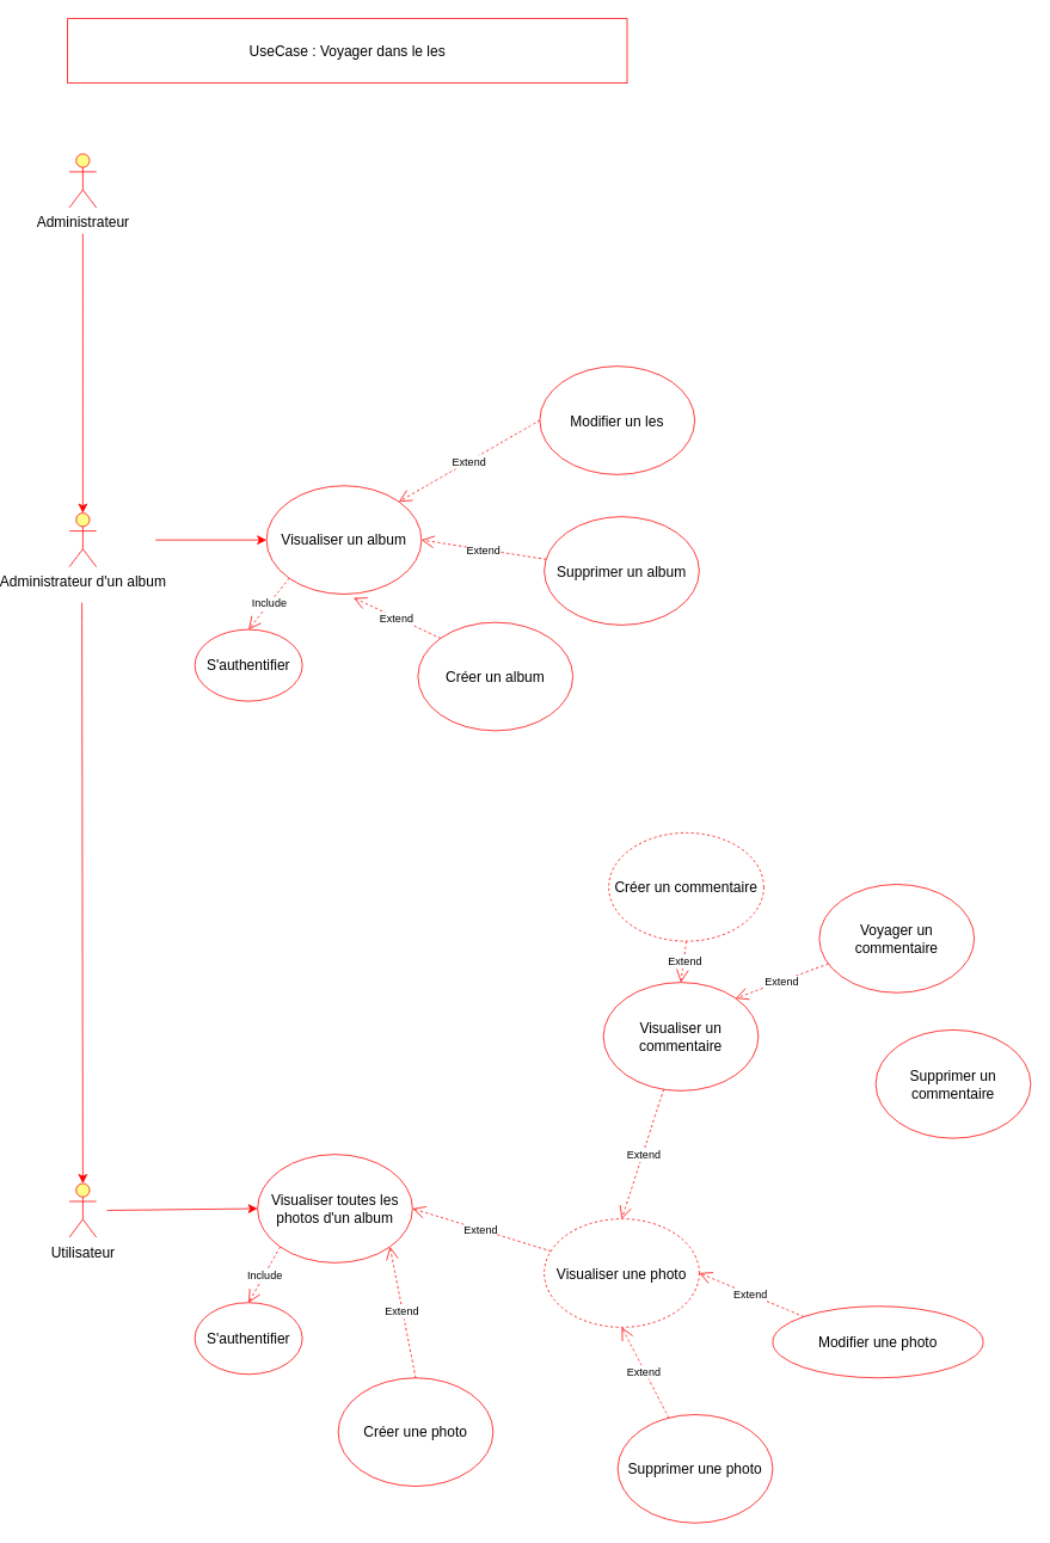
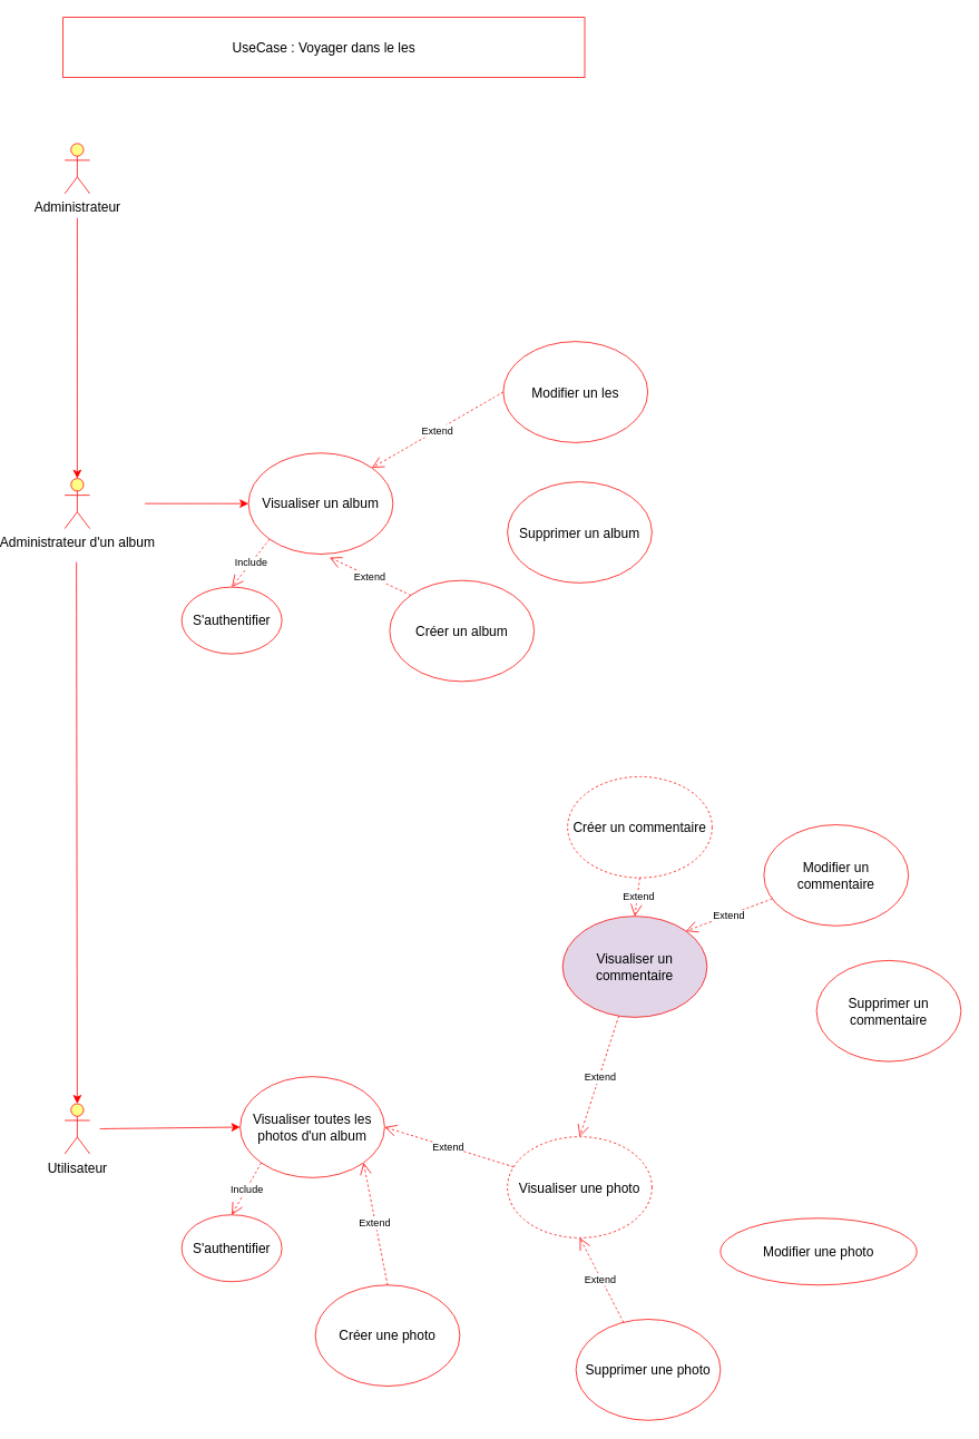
- <mxCell id="28" value="Extend" style="endArrow=open;endSize=12;dashed=1;html=1;rounded=0;fontSize=12;curved=1;entryX=1;entryY=0.5;entryDx=0;entryDy=0;strokeColor=#FF0000;" edge="1" parent="1" source="27" target="19"><mxGeometry x="0.01" y="1" width="160" relative="1" as="geometry"><mxPoint x="485" y="715.5" as="sourcePoint" /><mxPoint x="557" y="478" as="targetPoint" /><mxPoint as="offset" /></mxGeometry></mxCell>
- <mxCell id="32" value="Voyager un commentaire" style="ellipse;whiteSpace=wrap;html=1;fontSize=16;strokeColor=#FF0000;" vertex="1" parent="1"><mxGeometry x="859" y="986.5" width="173" height="121" as="geometry" /></mxCell>
+ <mxCell id="32" value="Modifier un commentaire" style="ellipse;whiteSpace=wrap;html=1;fontSize=16;strokeColor=#FF0000;" vertex="1" parent="1"><mxGeometry x="859" y="986.5" width="173" height="121" as="geometry" /></mxCell>
- <mxCell id="30" value="Visualiser un commentaire" style="ellipse;whiteSpace=wrap;html=1;fontSize=16;strokeColor=#FF0000;" vertex="1" parent="1"><mxGeometry x="618" y="1096" width="173" height="121" as="geometry" /></mxCell>
+ <mxCell id="30" value="Visualiser un commentaire" style="ellipse;whiteSpace=wrap;html=1;fontSize=16;strokeColor=#FF0000;fillColor=#e1d5e7;" vertex="1" parent="1"><mxGeometry x="618" y="1096" width="173" height="121" as="geometry" /></mxCell>
- <mxCell id="12" value="Extend" style="endArrow=open;endSize=12;dashed=1;html=1;rounded=0;fontSize=12;curved=1;entryX=1;entryY=0.5;entryDx=0;entryDy=0;exitX=0;exitY=0;exitDx=0;exitDy=0;strokeColor=#FF0000;" edge="1" parent="1" source="11" target="6"><mxGeometry x="0.01" y="1" width="160" relative="1" as="geometry"><mxPoint x="561" y="1476.8" as="sourcePoint" /><mxPoint x="858.361" y="1385.502" as="targetPoint" /><mxPoint as="offset" /></mxGeometry></mxCell>
